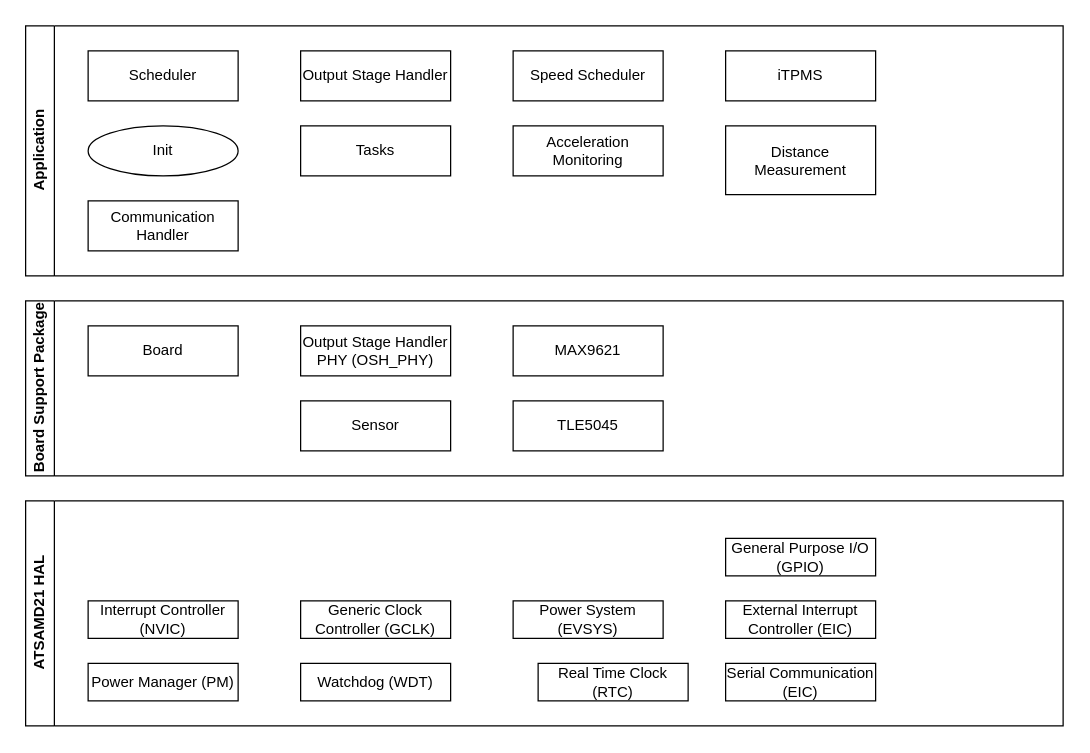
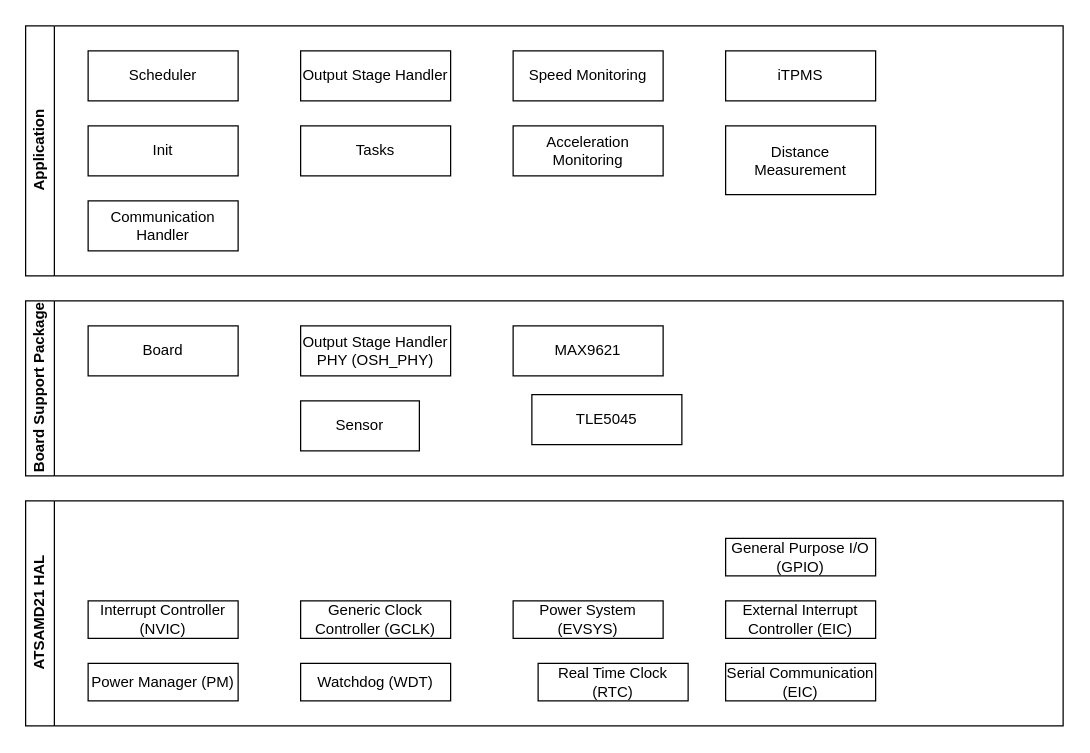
- <mxCell id="23" value="Speed Scheduler" style="rounded=0;whiteSpace=wrap;html=1;" vertex="1" parent="18"><mxGeometry x="390" y="20" width="120" height="40" as="geometry" /></mxCell>
+ <mxCell id="23" value="Speed Monitoring" style="rounded=0;whiteSpace=wrap;html=1;" vertex="1" parent="18"><mxGeometry x="390" y="20" width="120" height="40" as="geometry" /></mxCell>
- <mxCell id="22" value="Init" style="ellipse;whiteSpace=wrap;html=1;" vertex="1" parent="18"><mxGeometry x="50" y="80" width="120" height="40" as="geometry" /></mxCell>
+ <mxCell id="22" value="Init" style="rounded=0;whiteSpace=wrap;html=1;" vertex="1" parent="18"><mxGeometry x="50" y="80" width="120" height="40" as="geometry" /></mxCell>
- <mxCell id="15" value="Sensor" style="rounded=0;whiteSpace=wrap;html=1;" vertex="1" parent="12"><mxGeometry x="220" y="80" width="120" height="40" as="geometry" /></mxCell>
+ <mxCell id="15" value="Sensor" style="rounded=0;whiteSpace=wrap;html=1;" vertex="1" parent="12"><mxGeometry x="220" y="80" width="95" height="40" as="geometry" /></mxCell>
- <mxCell id="17" value="TLE5045" style="rounded=0;whiteSpace=wrap;html=1;" vertex="1" parent="12"><mxGeometry x="390" y="80" width="120" height="40" as="geometry" /></mxCell>
+ <mxCell id="17" value="TLE5045" style="rounded=0;whiteSpace=wrap;html=1;" vertex="1" parent="12"><mxGeometry x="405" y="75" width="120" height="40" as="geometry" /></mxCell>
